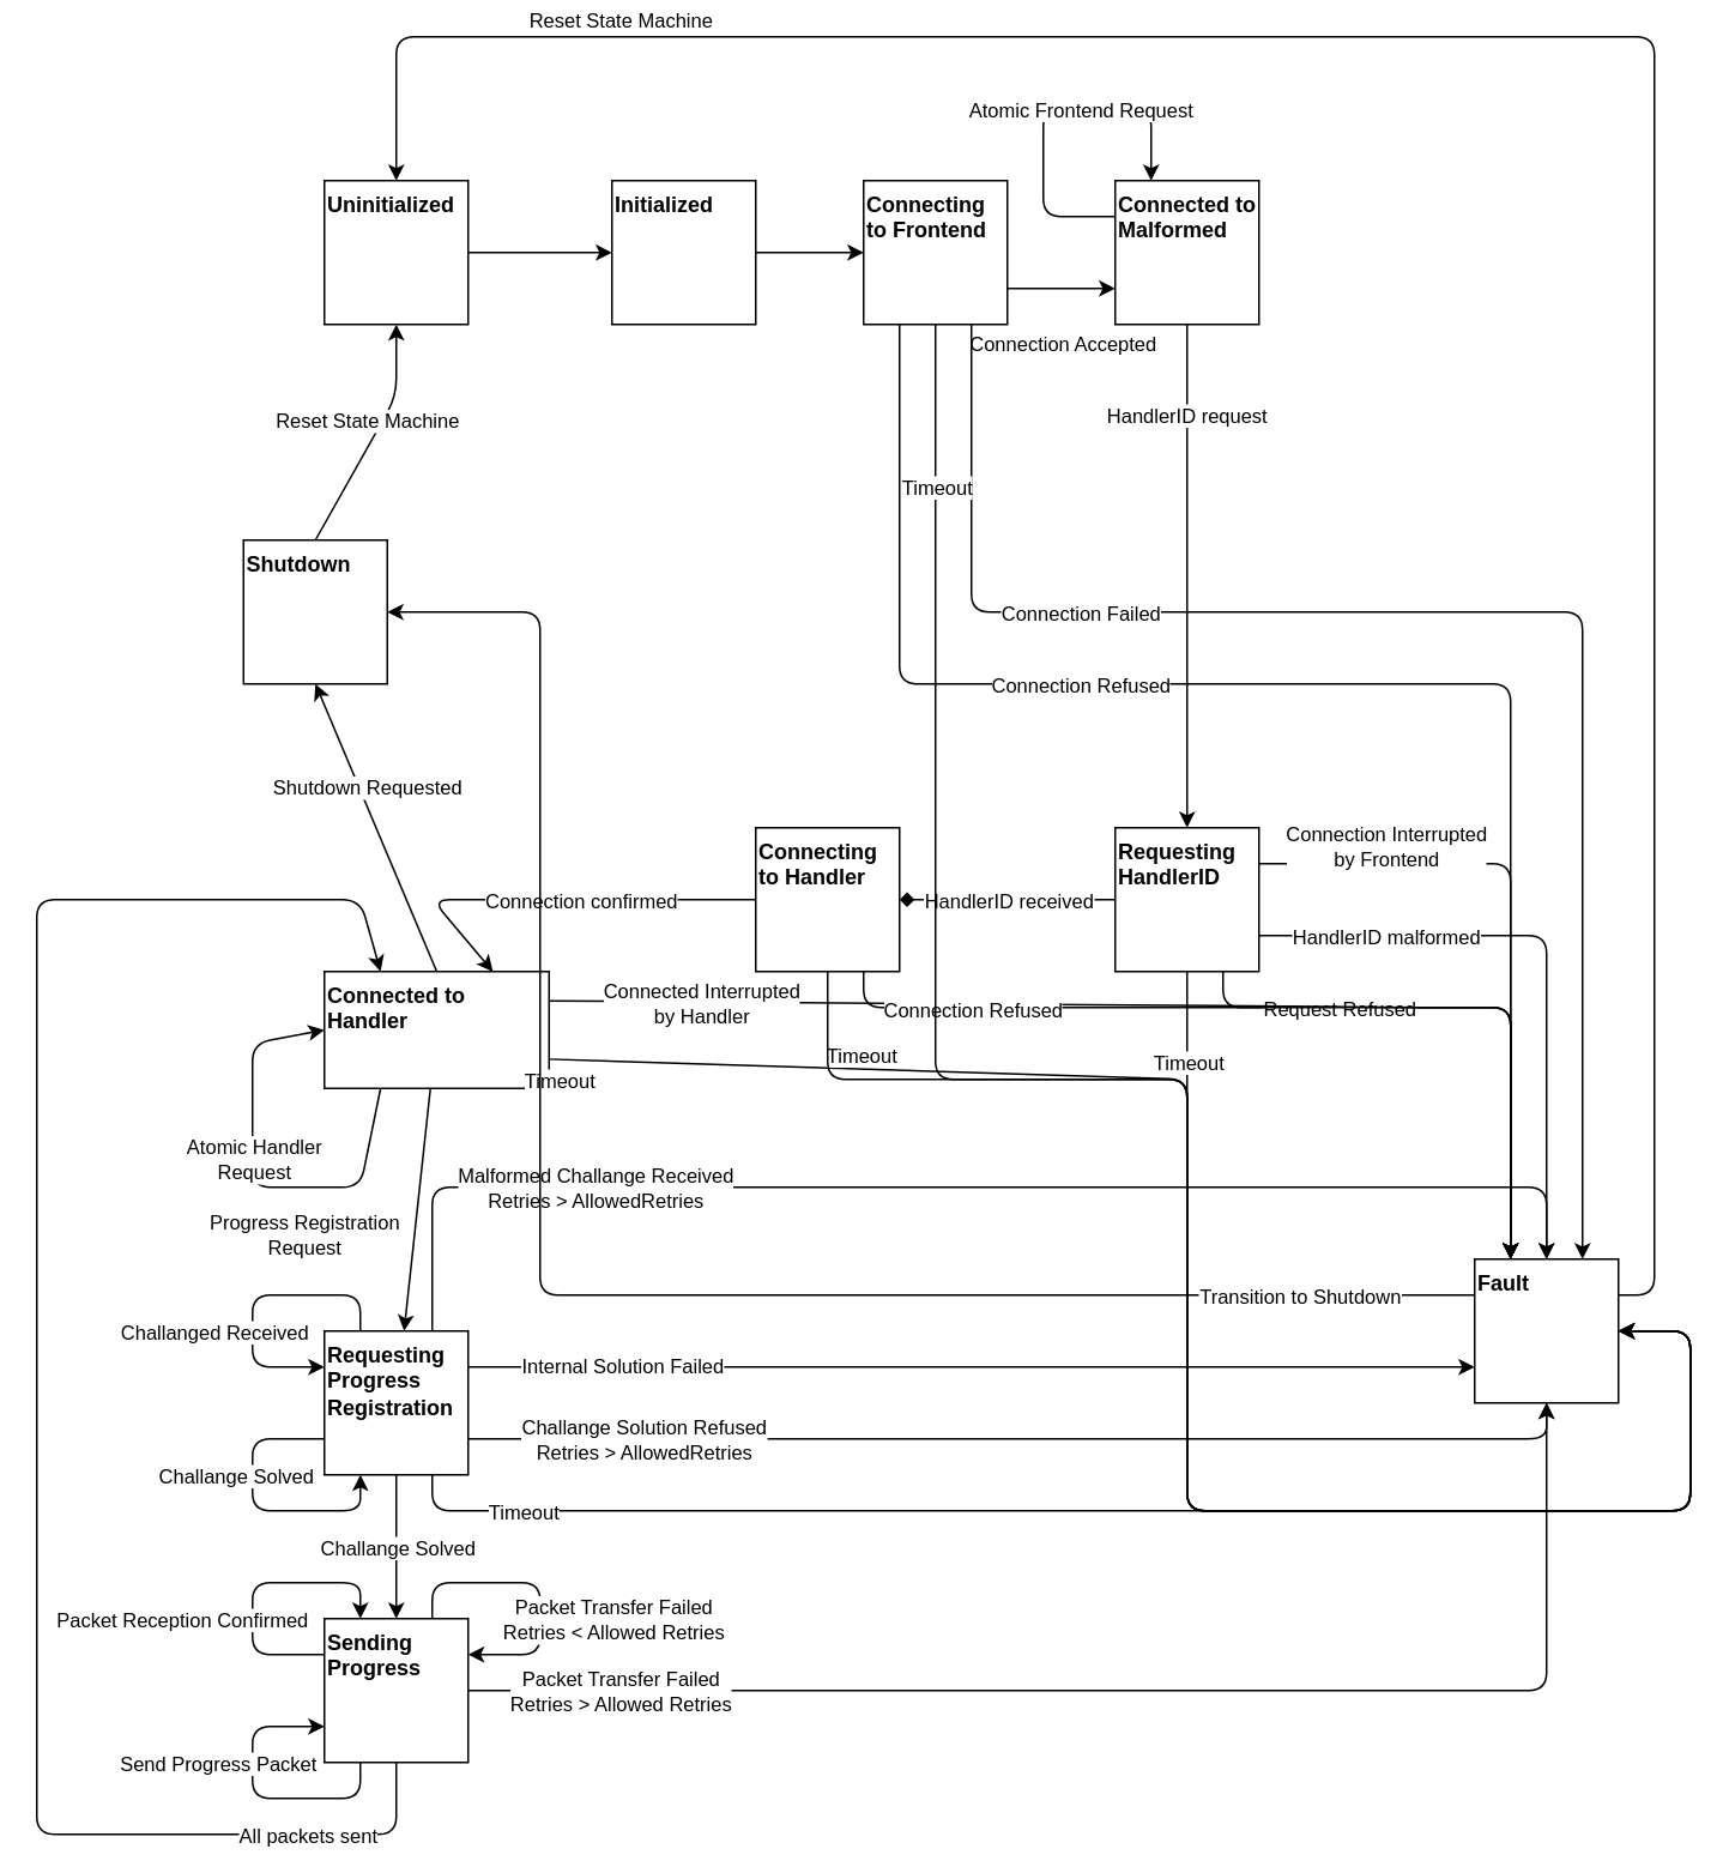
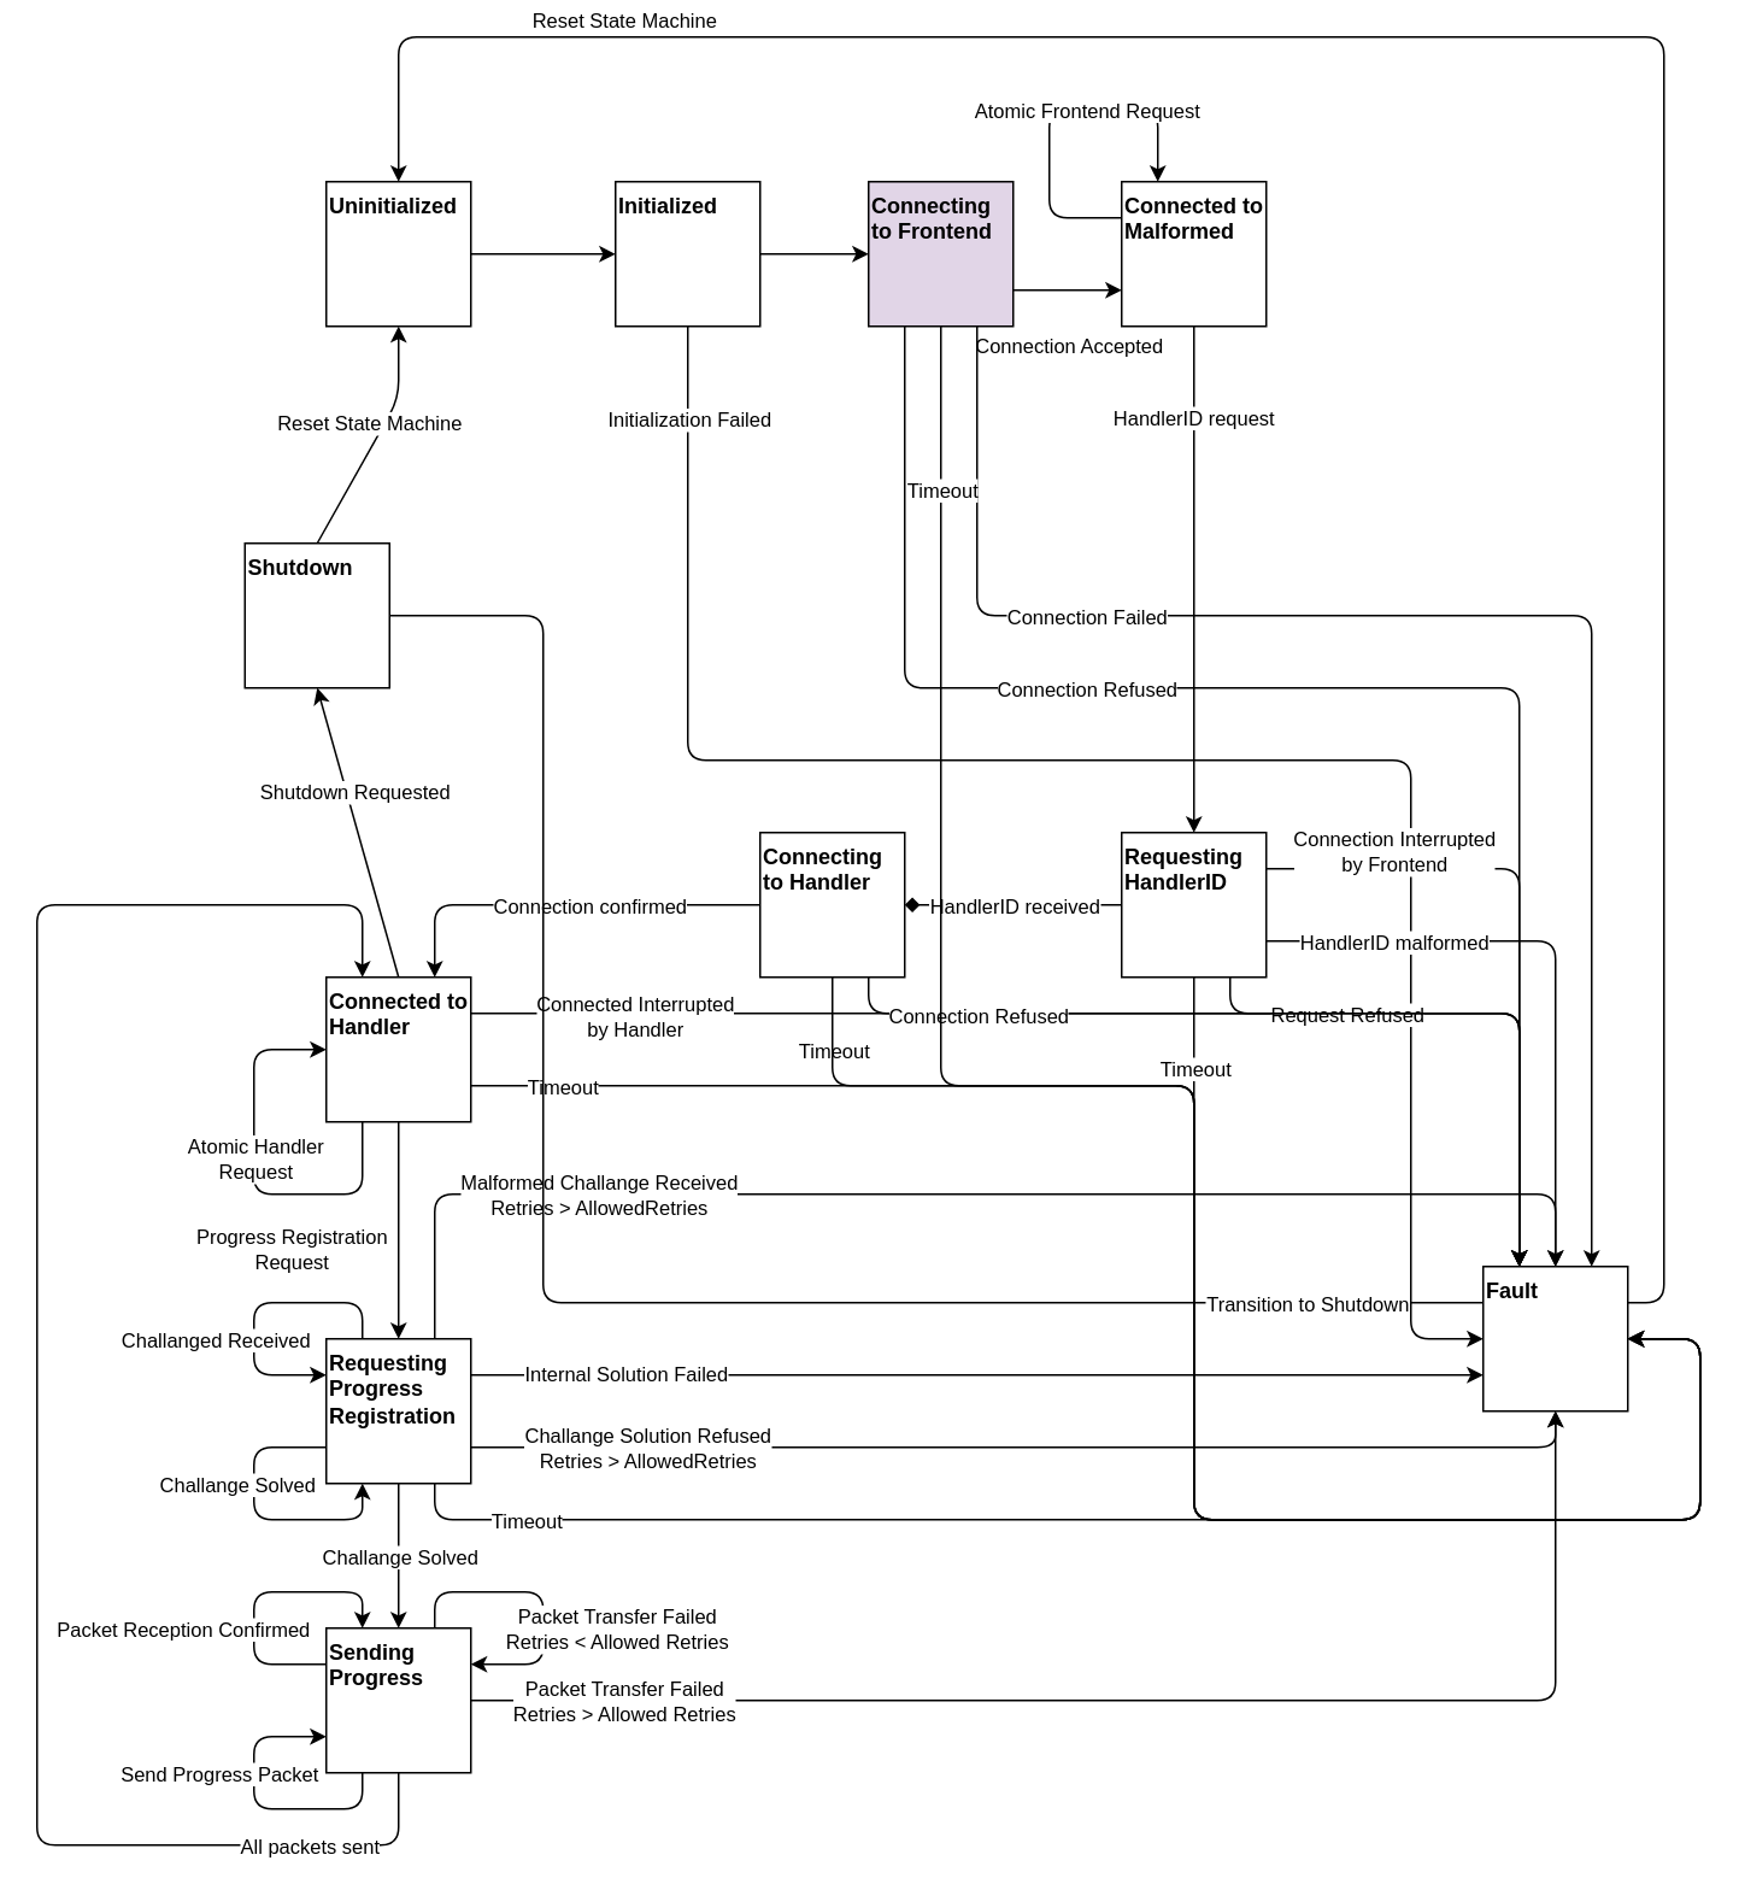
- <mxCell id="64" value="&lt;b&gt;Connecting to Frontend&lt;/b&gt;" style="whiteSpace=wrap;html=1;aspect=fixed;align=left;verticalAlign=top;" vertex="1" parent="1"><mxGeometry x="480" y="100" width="80" height="80" as="geometry" /></mxCell>
+ <mxCell id="64" value="&lt;b&gt;Connecting to Frontend&lt;/b&gt;" style="whiteSpace=wrap;html=1;aspect=fixed;align=left;verticalAlign=top;fillColor=#e1d5e7;" vertex="1" parent="1"><mxGeometry x="480" y="100" width="80" height="80" as="geometry" /></mxCell>
- <mxCell id="55" style="edgeStyle=none;html=1;exitX=0;exitY=0.25;exitDx=0;exitDy=0;entryX=1;entryY=0.5;entryDx=0;entryDy=0;" edge="1" parent="1" source="57" target="79"><mxGeometry relative="1" as="geometry"><Array as="points"><mxPoint x="300" y="720" /><mxPoint x="300" y="340" /></Array></mxGeometry></mxCell>
+ <mxCell id="55" style="edgeStyle=none;html=1;exitX=0;exitY=0.25;exitDx=0;exitDy=0;entryX=1;entryY=0.5;entryDx=0;entryDy=0;endArrow=none;" edge="1" parent="1" source="57" target="79"><mxGeometry relative="1" as="geometry"><Array as="points"><mxPoint x="300" y="720" /><mxPoint x="300" y="340" /></Array></mxGeometry></mxCell>
+ <mxCell id="7" style="edgeStyle=none;html=1;entryX=0;entryY=0.5;entryDx=0;entryDy=0;" edge="1" parent="1" source="9" target="57"><mxGeometry relative="1" as="geometry"><Array as="points"><mxPoint x="380" y="420" /><mxPoint x="780" y="420" /><mxPoint x="780" y="740" /></Array></mxGeometry></mxCell>
+ <mxCell id="8" value="Initialization Failed" style="edgeLabel;html=1;align=center;verticalAlign=middle;resizable=0;points=[];" vertex="1" connectable="0" parent="7"><mxGeometry x="-0.863" relative="1" as="geometry"><mxPoint y="-18" as="offset" /></mxGeometry></mxCell>
- <mxCell id="38" value="&lt;b&gt;Connected to Handler&lt;/b&gt;" style="whiteSpace=wrap;html=1;aspect=fixed;align=left;verticalAlign=top;" vertex="1" parent="1"><mxGeometry x="180" y="540" width="125" height="65" as="geometry" /></mxCell>
+ <mxCell id="38" value="&lt;b&gt;Connected to Handler&lt;/b&gt;" style="whiteSpace=wrap;html=1;aspect=fixed;align=left;verticalAlign=top;" vertex="1" parent="1"><mxGeometry x="180" y="540" width="80" height="80" as="geometry" /></mxCell>
